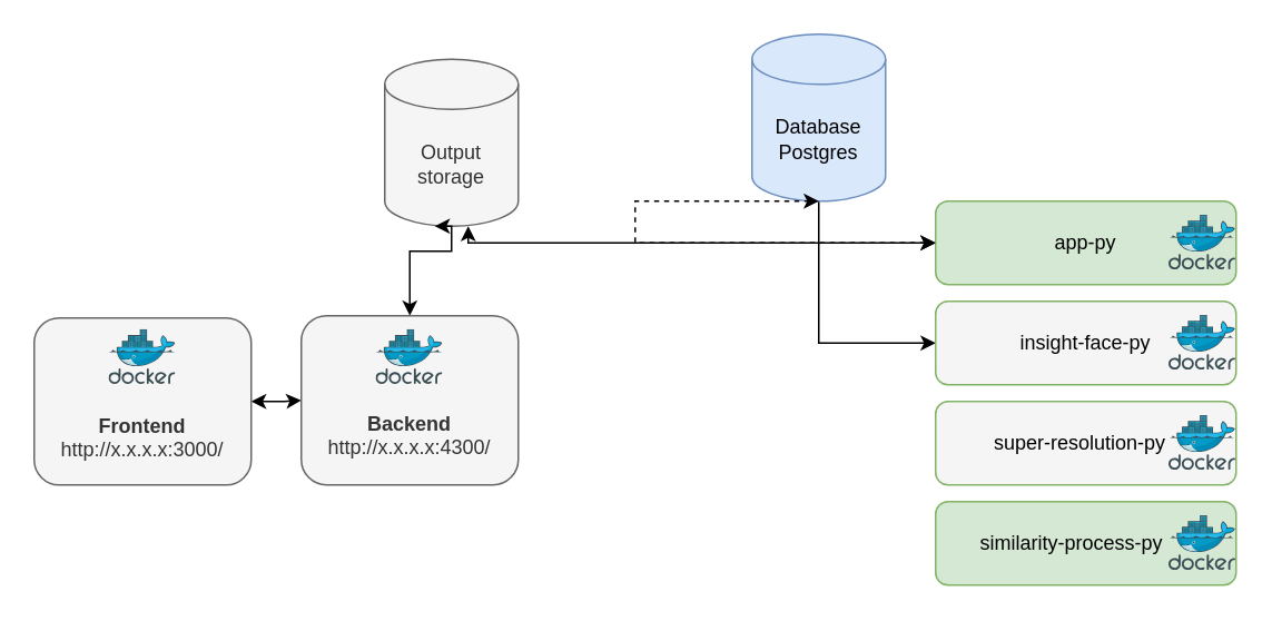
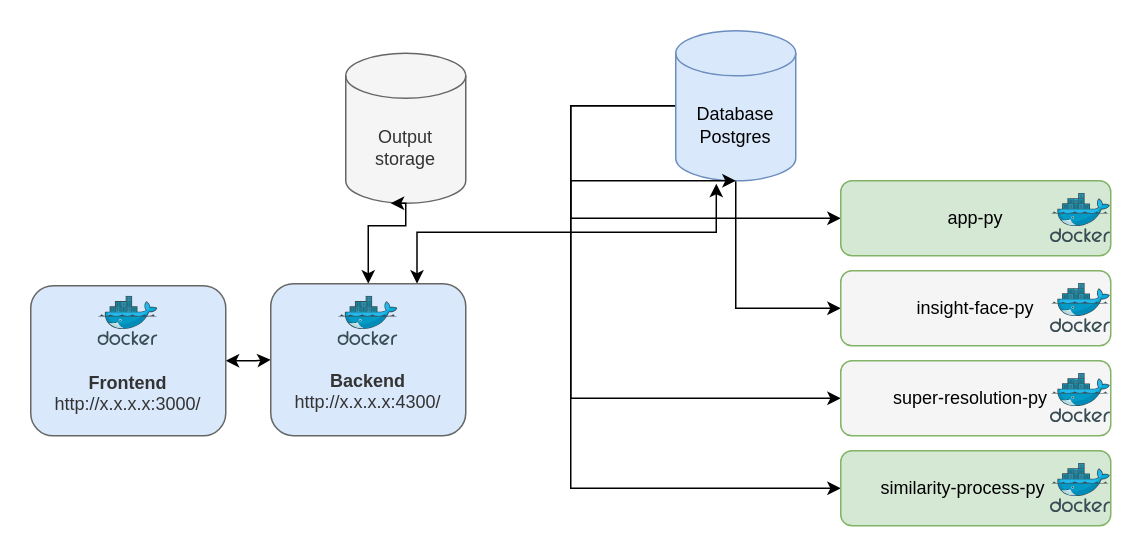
- <mxCell id="6" style="edgeStyle=orthogonalEdgeStyle;rounded=0;orthogonalLoop=1;jettySize=auto;html=1;startArrow=classic;startFill=1;exitX=0;exitY=0.5;exitDx=0;exitDy=0;entryX=0.5;entryY=1;entryDx=0;entryDy=0;entryPerimeter=0;dashed=1;" parent="1" source="9" edge="1" target="5"><mxGeometry relative="1" as="geometry"><mxPoint x="340" y="120" as="targetPoint" /><Array as="points"><mxPoint x="380" y="145" /></Array></mxGeometry></mxCell>
+ <mxCell id="6" style="edgeStyle=orthogonalEdgeStyle;rounded=0;orthogonalLoop=1;jettySize=auto;html=1;startArrow=classic;startFill=1;exitX=0;exitY=0.5;exitDx=0;exitDy=0;entryX=0.5;entryY=1;entryDx=0;entryDy=0;entryPerimeter=0;" parent="1" source="9" edge="1" target="5"><mxGeometry relative="1" as="geometry"><mxPoint x="340" y="120" as="targetPoint" /><Array as="points"><mxPoint x="380" y="145" /></Array></mxGeometry></mxCell>
- <mxCell id="17" style="edgeStyle=orthogonalEdgeStyle;rounded=0;orthogonalLoop=1;jettySize=auto;html=1;entryX=0;entryY=0.5;entryDx=0;entryDy=0;startArrow=classic;startFill=1;" edge="1" parent="1" source="18" target="9"><mxGeometry relative="1" as="geometry"><Array as="points"><mxPoint x="280" y="145" /></Array></mxGeometry></mxCell>
+ <mxCell id="21" style="edgeStyle=orthogonalEdgeStyle;rounded=0;orthogonalLoop=1;jettySize=auto;html=1;exitX=0.75;exitY=0;exitDx=0;exitDy=0;entryX=0.338;entryY=1.02;entryDx=0;entryDy=0;entryPerimeter=0;startArrow=classic;startFill=1;" edge="1" parent="1" source="22" target="5"><mxGeometry relative="1" as="geometry" /></mxCell>
- <mxCell id="22" value="&lt;b&gt;&lt;br&gt;&lt;br&gt;&lt;br&gt;Backend&lt;/b&gt;&lt;br&gt;http://x.x.x.x:4300/" style="rounded=1;whiteSpace=wrap;html=1;fillColor=#f5f5f5;strokeColor=#666666;fontColor=#333333;" vertex="1" parent="1"><mxGeometry x="180" y="188.6" width="130" height="101.4" as="geometry" /></mxCell>
+ <mxCell id="22" value="&lt;b&gt;&lt;br&gt;&lt;br&gt;&lt;br&gt;Backend&lt;/b&gt;&lt;br&gt;http://x.x.x.x:4300/" style="rounded=1;whiteSpace=wrap;html=1;fillColor=#dae8fc;strokeColor=#666666;fontColor=#333333;" vertex="1" parent="1"><mxGeometry x="180" y="188.6" width="130" height="101.4" as="geometry" /></mxCell>
- <mxCell id="8" value="&lt;b&gt;&lt;br&gt;&lt;br&gt;&lt;br&gt;Frontend&lt;/b&gt;&lt;br&gt;http://x.x.x.x:3000/" style="rounded=1;whiteSpace=wrap;html=1;fillColor=#f5f5f5;strokeColor=#666666;fontColor=#333333;" parent="1" vertex="1"><mxGeometry x="20" y="190" width="130" height="100" as="geometry" /></mxCell>
+ <mxCell id="8" value="&lt;b&gt;&lt;br&gt;&lt;br&gt;&lt;br&gt;Frontend&lt;/b&gt;&lt;br&gt;http://x.x.x.x:3000/" style="rounded=1;whiteSpace=wrap;html=1;fillColor=#dae8fc;strokeColor=#666666;fontColor=#333333;" parent="1" vertex="1"><mxGeometry x="20" y="190" width="130" height="100" as="geometry" /></mxCell>
+ <mxCell id="3" style="edgeStyle=orthogonalEdgeStyle;rounded=0;orthogonalLoop=1;jettySize=auto;html=1;entryX=0;entryY=0.5;entryDx=0;entryDy=0;" edge="1" parent="1" source="5" target="11"><mxGeometry relative="1" as="geometry"><Array as="points"><mxPoint x="380" y="265" /></Array></mxGeometry></mxCell>
+ <mxCell id="4" style="edgeStyle=orthogonalEdgeStyle;rounded=0;orthogonalLoop=1;jettySize=auto;html=1;entryX=0;entryY=0.5;entryDx=0;entryDy=0;" edge="1" parent="1" source="5" target="12"><mxGeometry relative="1" as="geometry"><Array as="points"><mxPoint x="380" y="325" /></Array></mxGeometry></mxCell>
